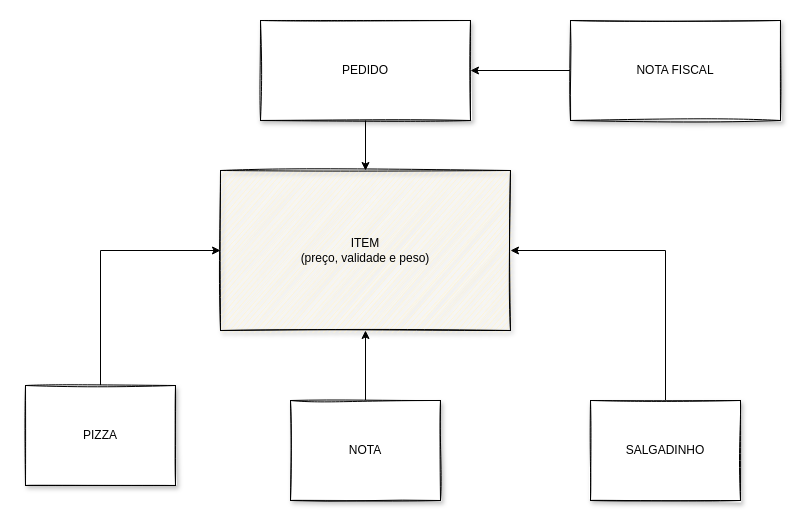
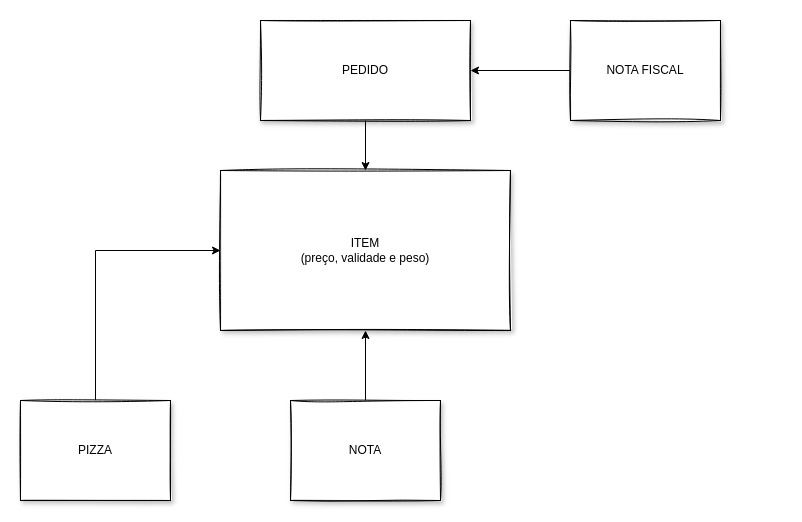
- <mxCell id="12" value="NOTA FISCAL" style="rounded=0;whiteSpace=wrap;html=1;sketch=1;shadow=1;" vertex="1" parent="1"><mxGeometry x="570" y="20" width="210" height="100" as="geometry" /></mxCell>
+ <mxCell id="12" value="NOTA FISCAL" style="rounded=0;whiteSpace=wrap;html=1;sketch=1;shadow=1;" vertex="1" parent="1"><mxGeometry x="570" y="20" width="150" height="100" as="geometry" /></mxCell>
- <mxCell id="2" value="ITEM&lt;br&gt;(preço, validade e peso)" style="rounded=0;whiteSpace=wrap;html=1;sketch=1;shadow=1;fillColor=#fff2cc;" vertex="1" parent="1"><mxGeometry x="220" y="170" width="290" height="160" as="geometry" /></mxCell>
+ <mxCell id="2" value="ITEM&lt;br&gt;(preço, validade e peso)" style="rounded=0;whiteSpace=wrap;html=1;sketch=1;shadow=1;" vertex="1" parent="1"><mxGeometry x="220" y="170" width="290" height="160" as="geometry" /></mxCell>
- <mxCell id="7" style="edgeStyle=orthogonalEdgeStyle;rounded=0;orthogonalLoop=1;jettySize=auto;html=1;exitX=0.5;exitY=0;exitDx=0;exitDy=0;entryX=1;entryY=0.5;entryDx=0;entryDy=0;" edge="1" parent="1" source="8" target="2"><mxGeometry relative="1" as="geometry" /></mxCell>
- <mxCell id="4" value="PIZZA" style="rounded=0;whiteSpace=wrap;html=1;sketch=1;shadow=1;" vertex="1" parent="1"><mxGeometry x="25" y="385" width="150" height="100" as="geometry" /></mxCell>
+ <mxCell id="4" value="PIZZA" style="rounded=0;whiteSpace=wrap;html=1;sketch=1;shadow=1;" vertex="1" parent="1"><mxGeometry x="20" y="400" width="150" height="100" as="geometry" /></mxCell>
- <mxCell id="8" value="SALGADINHO" style="rounded=0;whiteSpace=wrap;html=1;sketch=1;shadow=1;" vertex="1" parent="1"><mxGeometry x="590" y="400" width="150" height="100" as="geometry" /></mxCell>
